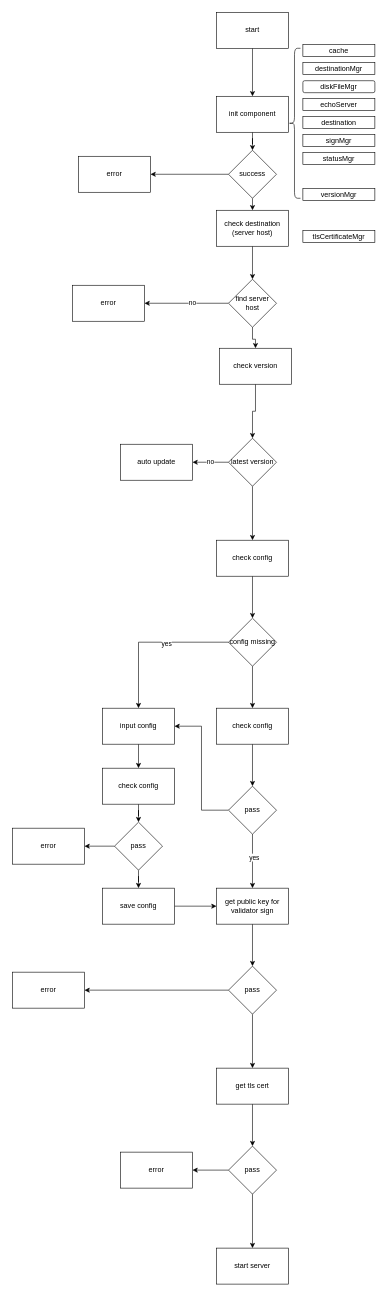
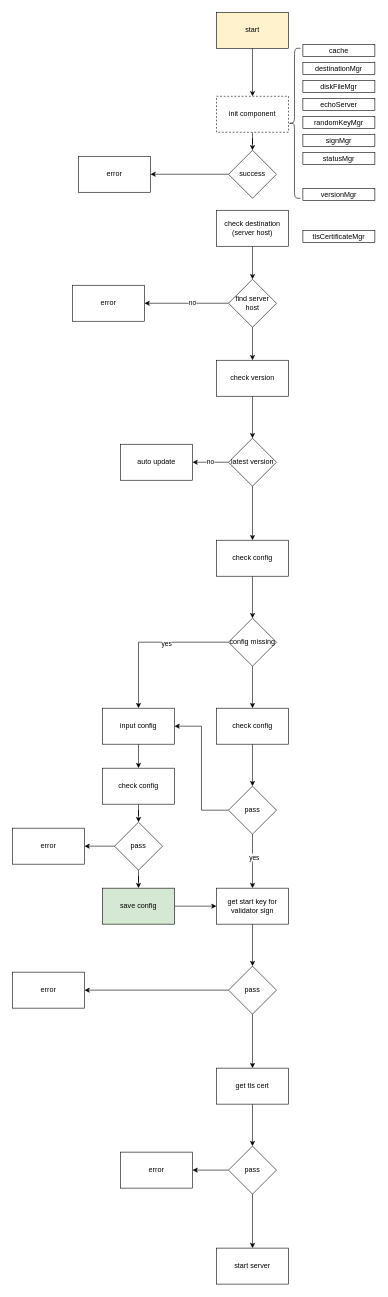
- <mxCell id="3" value="start" style="rounded=0;whiteSpace=wrap;html=1;" vertex="1" parent="1"><mxGeometry x="360" y="20" width="120" height="60" as="geometry" /></mxCell>
+ <mxCell id="3" value="start" style="rounded=0;whiteSpace=wrap;html=1;fillColor=#fff2cc;" vertex="1" parent="1"><mxGeometry x="360" y="20" width="120" height="60" as="geometry" /></mxCell>
- <mxCell id="8" value="diskFileMgr" style="whiteSpace=wrap;html=1;align=center;rounded=1;" vertex="1" parent="1"><mxGeometry x="504" y="134" width="120" height="20" as="geometry" /></mxCell>
+ <mxCell id="8" value="diskFileMgr" style="rounded=0;whiteSpace=wrap;html=1;align=center;" vertex="1" parent="1"><mxGeometry x="504" y="134" width="120" height="20" as="geometry" /></mxCell>
- <mxCell id="5" value="init component" style="whiteSpace=wrap;html=1;rounded=0;" vertex="1" parent="1"><mxGeometry x="360" y="160" width="120" height="60" as="geometry" /></mxCell>
+ <mxCell id="5" value="init component" style="whiteSpace=wrap;html=1;rounded=0;dashed=1;" vertex="1" parent="1"><mxGeometry x="360" y="160" width="120" height="60" as="geometry" /></mxCell>
- <mxCell id="10" value="destination" style="rounded=0;whiteSpace=wrap;html=1;align=center;" vertex="1" parent="1"><mxGeometry x="504" y="194" width="120" height="20" as="geometry" /></mxCell>
+ <mxCell id="10" value="randomKeyMgr" style="rounded=0;whiteSpace=wrap;html=1;align=center;" vertex="1" parent="1"><mxGeometry x="504" y="194" width="120" height="20" as="geometry" /></mxCell>
- <mxCell id="57" style="edgeStyle=orthogonalEdgeStyle;rounded=0;orthogonalLoop=1;jettySize=auto;html=1;exitX=0.5;exitY=1;exitDx=0;exitDy=0;entryX=0.5;entryY=0;entryDx=0;entryDy=0;" edge="1" parent="1" source="59" target="17"><mxGeometry relative="1" as="geometry" /></mxCell>
- <mxCell id="24" value="check version" style="whiteSpace=wrap;html=1;rounded=0;" vertex="1" parent="1"><mxGeometry x="365" y="580" width="120" height="60" as="geometry" /></mxCell>
+ <mxCell id="24" value="check version" style="whiteSpace=wrap;html=1;rounded=0;" vertex="1" parent="1"><mxGeometry x="360" y="600" width="120" height="60" as="geometry" /></mxCell>
- <mxCell id="44" value="save config" style="whiteSpace=wrap;html=1;rounded=0;" vertex="1" parent="1"><mxGeometry x="170" y="1480" width="120" height="60" as="geometry" /></mxCell>
+ <mxCell id="44" value="save config" style="whiteSpace=wrap;html=1;rounded=0;fillColor=#d5e8d4;" vertex="1" parent="1"><mxGeometry x="170" y="1480" width="120" height="60" as="geometry" /></mxCell>
- <mxCell id="46" value="get public key for validator sign" style="whiteSpace=wrap;html=1;rounded=0;" vertex="1" parent="1"><mxGeometry x="360" y="1480" width="120" height="60" as="geometry" /></mxCell>
+ <mxCell id="46" value="get start key for validator sign" style="whiteSpace=wrap;html=1;rounded=0;" vertex="1" parent="1"><mxGeometry x="360" y="1480" width="120" height="60" as="geometry" /></mxCell>
